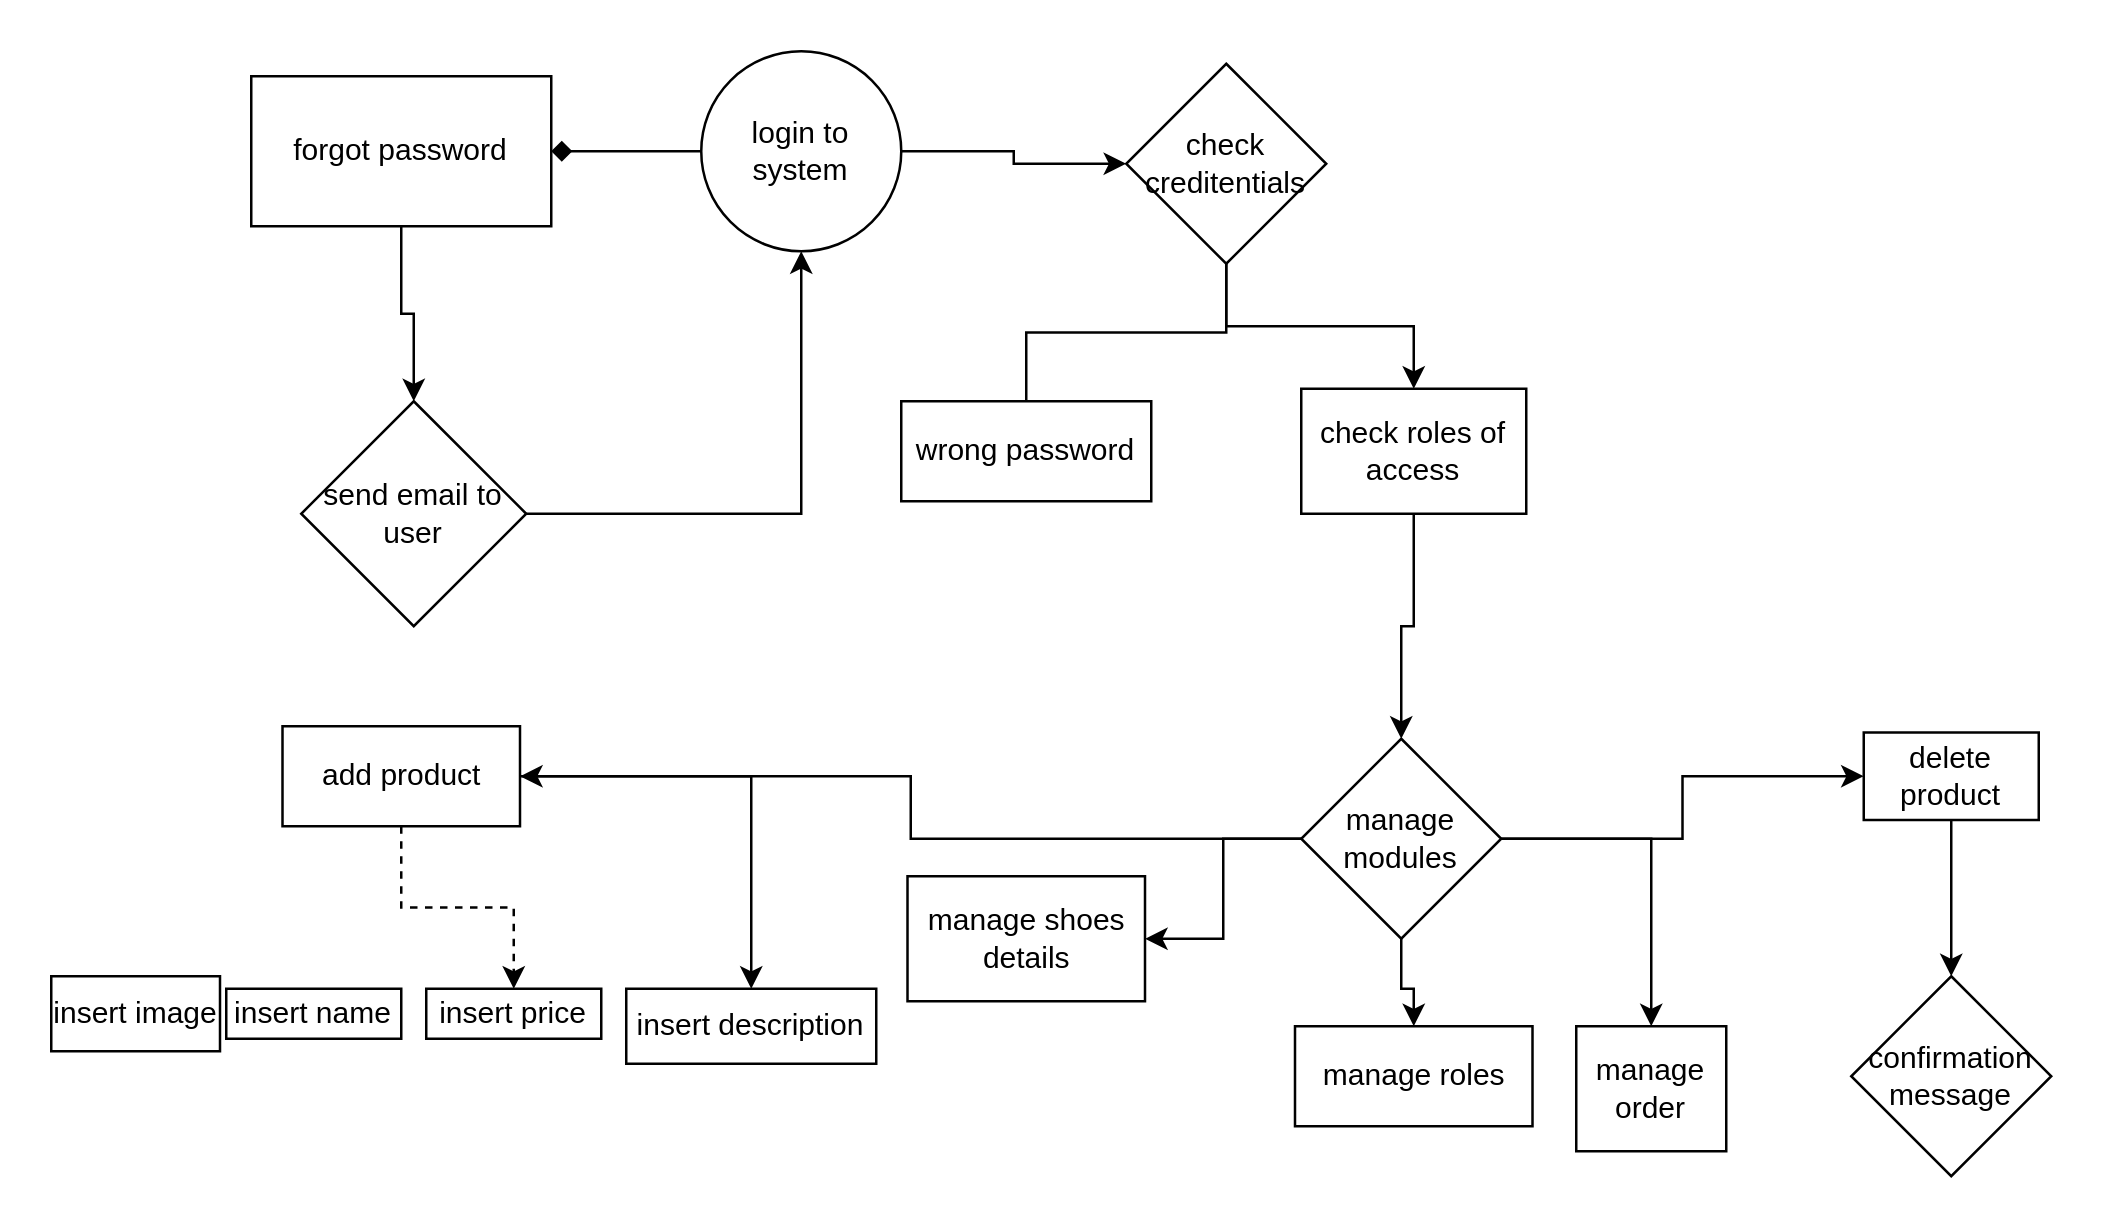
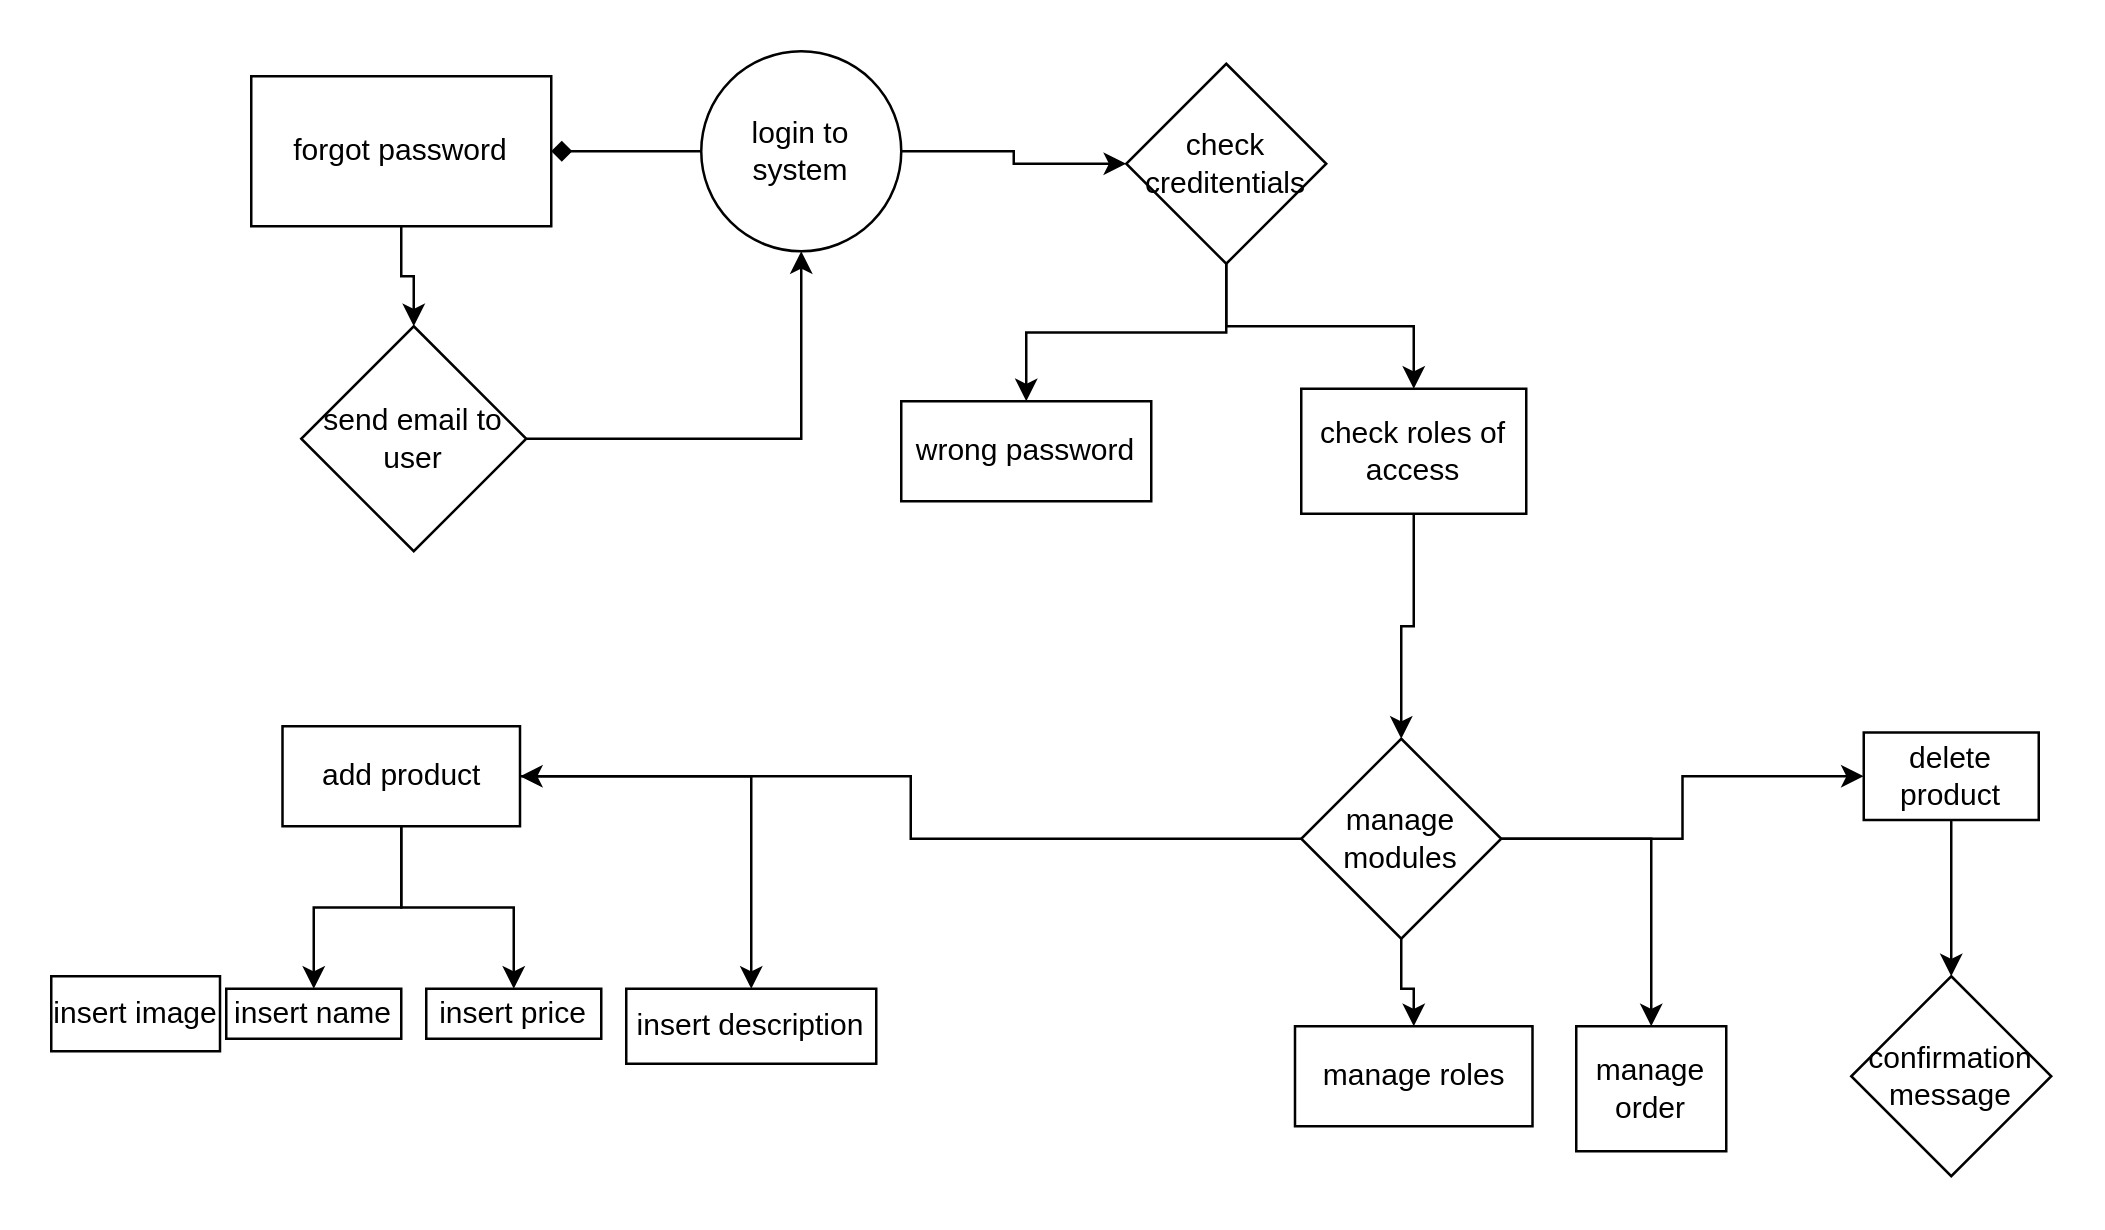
- <mxCell id="9" value="" style="edgeStyle=orthogonalEdgeStyle;rounded=0;orthogonalLoop=1;jettySize=auto;html=1;endArrow=none;" parent="1" source="11" target="12" edge="1"><mxGeometry relative="1" as="geometry" /></mxCell>
+ <mxCell id="9" value="" style="edgeStyle=orthogonalEdgeStyle;rounded=0;orthogonalLoop=1;jettySize=auto;html=1;" parent="1" source="11" target="12" edge="1"><mxGeometry relative="1" as="geometry" /></mxCell>
- <mxCell id="8" value="send email to user" style="rhombus;whiteSpace=wrap;html=1;" parent="1" vertex="1"><mxGeometry x="120" y="160" width="90" height="90" as="geometry" /></mxCell>
+ <mxCell id="8" value="send email to user" style="rhombus;whiteSpace=wrap;html=1;" parent="1" vertex="1"><mxGeometry x="120" y="130" width="90" height="90" as="geometry" /></mxCell>
+ <mxCell id="22" value="" style="edgeStyle=orthogonalEdgeStyle;rounded=0;orthogonalLoop=1;jettySize=auto;html=1;" edge="1" parent="1" source="25" target="29"><mxGeometry relative="1" as="geometry" /></mxCell>
- <mxCell id="23" value="" style="edgeStyle=orthogonalEdgeStyle;rounded=0;orthogonalLoop=1;jettySize=auto;html=1;dashed=1;" edge="1" parent="1" source="25" target="30"><mxGeometry relative="1" as="geometry" /></mxCell>
+ <mxCell id="23" value="" style="edgeStyle=orthogonalEdgeStyle;rounded=0;orthogonalLoop=1;jettySize=auto;html=1;" edge="1" parent="1" source="25" target="30"><mxGeometry relative="1" as="geometry" /></mxCell>
- <mxCell id="17" value="" style="edgeStyle=orthogonalEdgeStyle;rounded=0;orthogonalLoop=1;jettySize=auto;html=1;" parent="1" source="20" target="26" edge="1"><mxGeometry relative="1" as="geometry" /></mxCell>
- <mxCell id="26" value="manage shoes details" style="whiteSpace=wrap;html=1;" parent="1" vertex="1"><mxGeometry x="362.5" y="350" width="95" height="50" as="geometry" /></mxCell>
